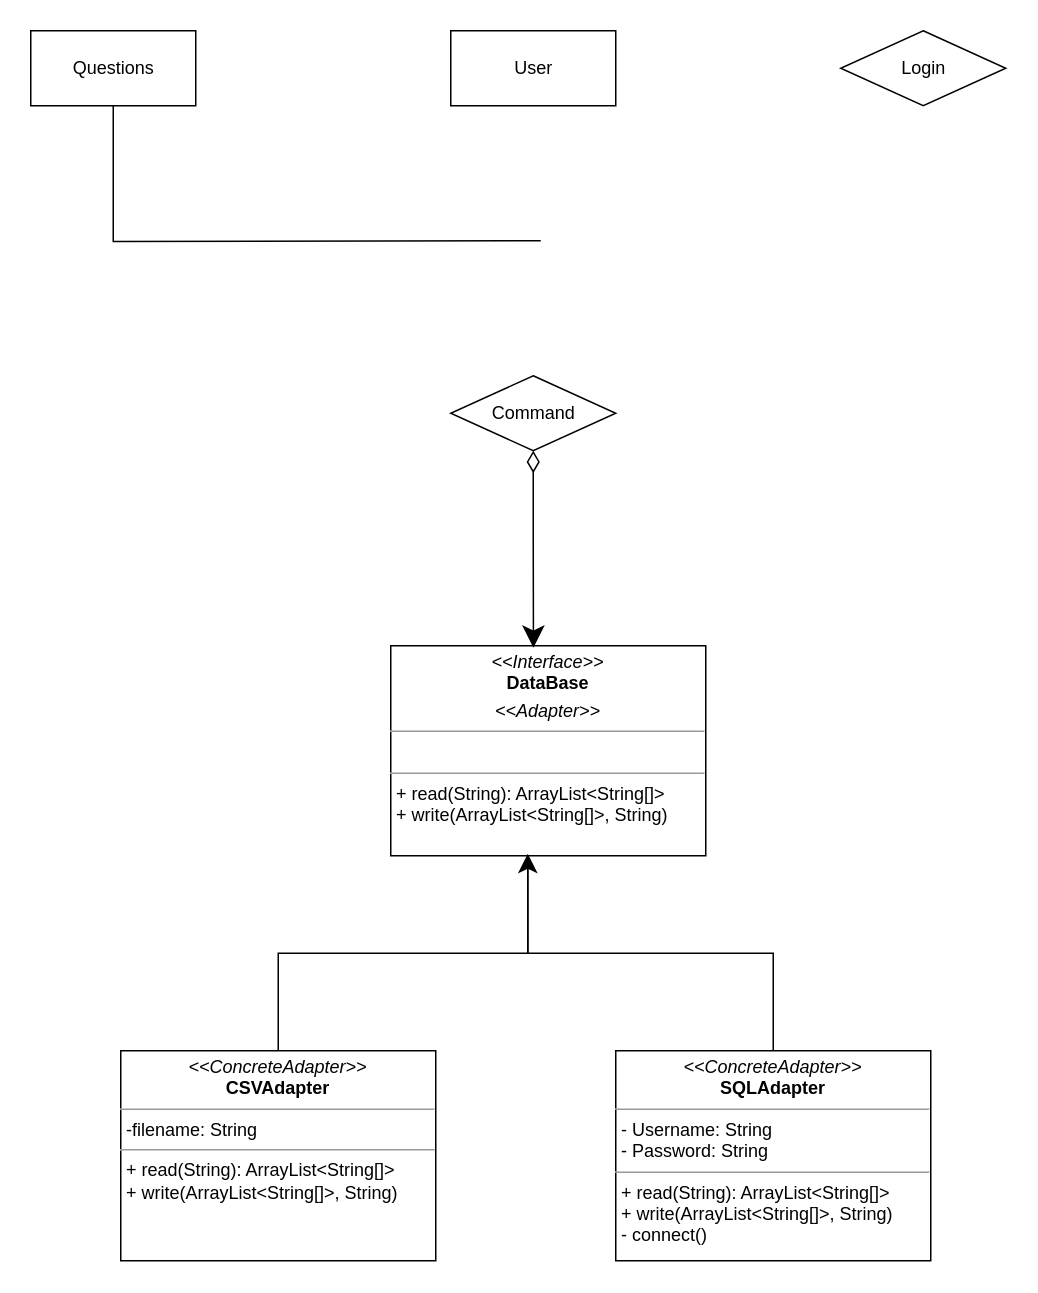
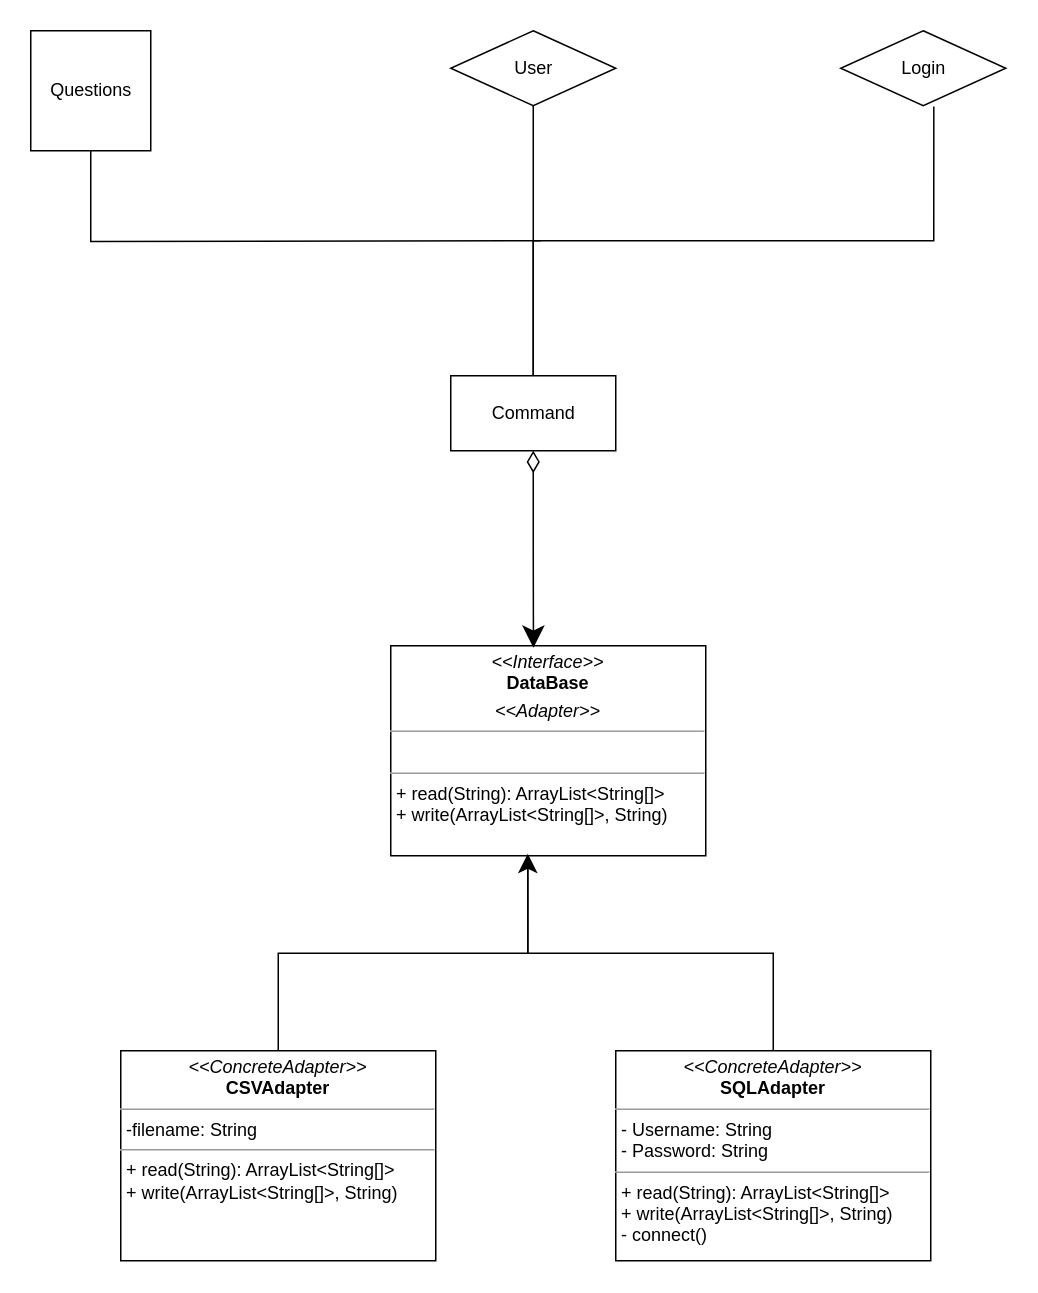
- <mxCell id="4" value="Questions" style="html=1;" vertex="1" parent="1"><mxGeometry x="20" y="20" width="110" height="50" as="geometry" /></mxCell>
+ <mxCell id="4" value="Questions" style="html=1;" vertex="1" parent="1"><mxGeometry x="20" y="20" width="80" height="80" as="geometry" /></mxCell>
- <mxCell id="2" value="User" style="html=1;" vertex="1" parent="1"><mxGeometry x="300" y="20" width="110" height="50" as="geometry" /></mxCell>
+ <mxCell id="2" value="User" style="rhombus;html=1;" vertex="1" parent="1"><mxGeometry x="300" y="20" width="110" height="50" as="geometry" /></mxCell>
+ <mxCell id="5" style="edgeStyle=orthogonalEdgeStyle;rounded=0;orthogonalLoop=1;jettySize=auto;html=1;entryX=0.5;entryY=1;entryDx=0;entryDy=0;endArrow=none;endFill=0;exitX=0.5;exitY=0;exitDx=0;exitDy=0;" edge="1" parent="1" source="14" target="2"><mxGeometry relative="1" as="geometry"><mxPoint x="355" y="160" as="sourcePoint" /></mxGeometry></mxCell>
+ <mxCell id="7" style="edgeStyle=orthogonalEdgeStyle;rounded=0;orthogonalLoop=1;jettySize=auto;html=1;entryX=0.564;entryY=1.01;entryDx=0;entryDy=0;entryPerimeter=0;endArrow=none;endFill=0;exitX=1;exitY=0.5;exitDx=0;exitDy=0;" edge="1" parent="1" source="14" target="3"><mxGeometry relative="1" as="geometry"><mxPoint x="530" y="240" as="sourcePoint" /><Array as="points"><mxPoint x="355" y="275" /><mxPoint x="355" y="160" /><mxPoint x="622" y="160" /></Array></mxGeometry></mxCell>
- <mxCell id="14" value="Command" style="rhombus;html=1;" vertex="1" parent="1"><mxGeometry x="300" y="250" width="110" height="50" as="geometry" /></mxCell>
+ <mxCell id="14" value="Command" style="html=1;" vertex="1" parent="1"><mxGeometry x="300" y="250" width="110" height="50" as="geometry" /></mxCell>
